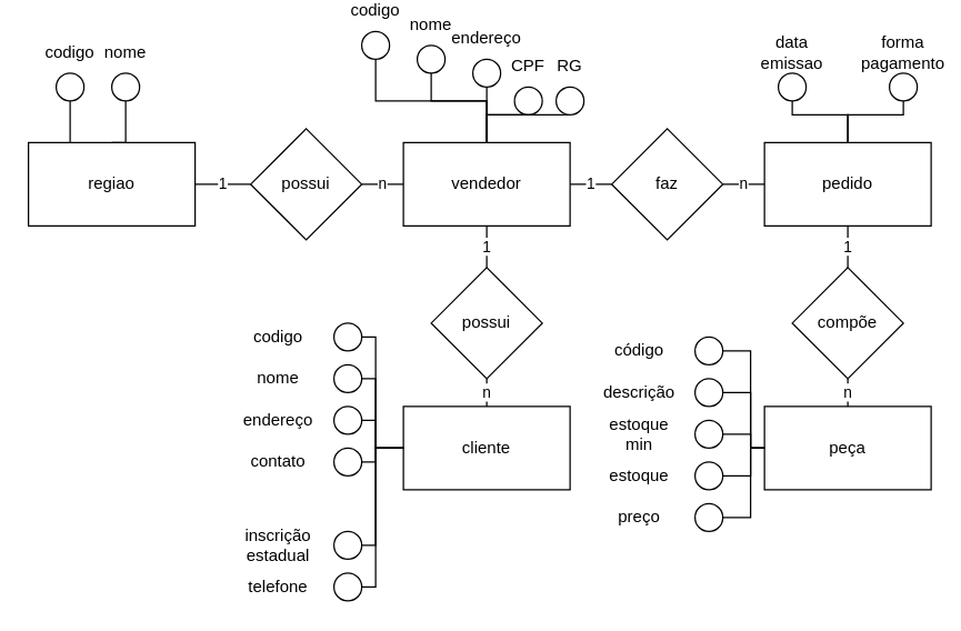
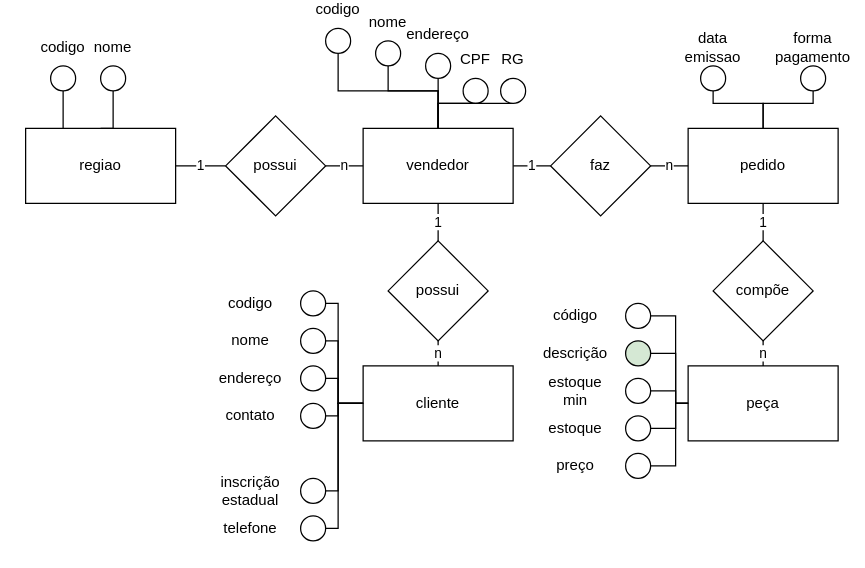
- <mxCell id="34" value="descrição" style="ellipse;whiteSpace=wrap;html=1;aspect=fixed;spacingRight=100;" vertex="1" parent="1"><mxGeometry x="500" y="270" width="20" height="20" as="geometry" /></mxCell>
+ <mxCell id="34" value="descrição" style="ellipse;whiteSpace=wrap;html=1;aspect=fixed;spacingRight=100;fillColor=#d5e8d4;" vertex="1" parent="1"><mxGeometry x="500" y="270" width="20" height="20" as="geometry" /></mxCell>
